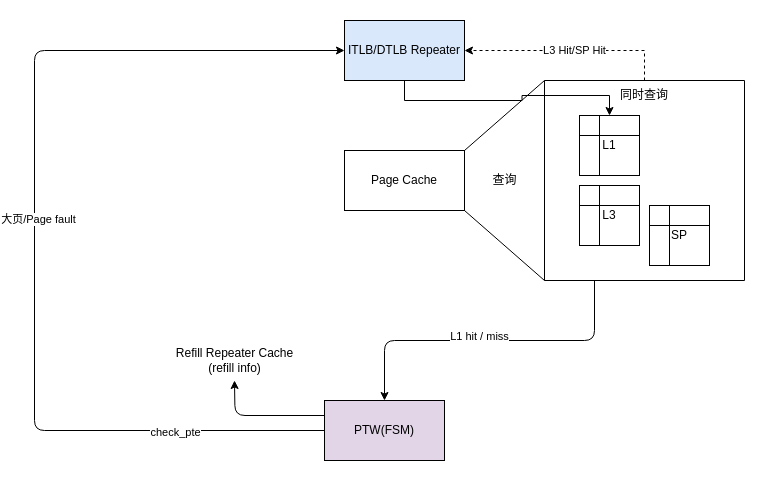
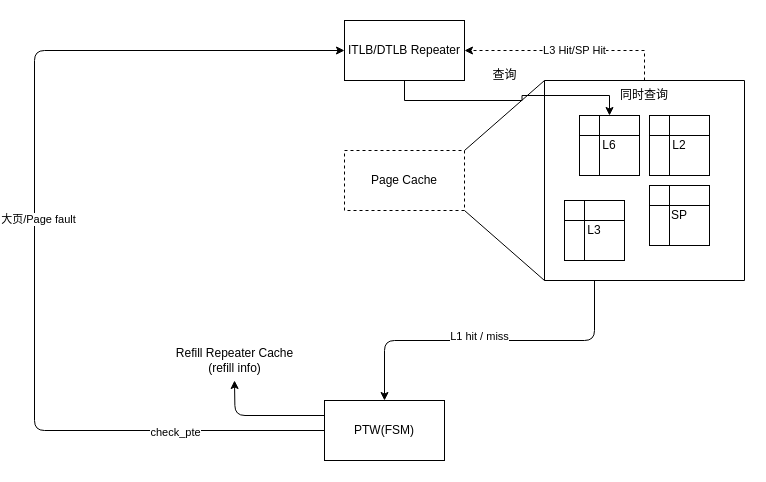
- <mxCell id="3" value="ITLB/DTLB Repeater" style="rounded=0;whiteSpace=wrap;html=1;fillColor=#dae8fc;" vertex="1" parent="1"><mxGeometry x="330" y="20" width="120" height="60" as="geometry" /></mxCell>
+ <mxCell id="3" value="ITLB/DTLB Repeater" style="rounded=0;whiteSpace=wrap;html=1;" vertex="1" parent="1"><mxGeometry x="330" y="20" width="120" height="60" as="geometry" /></mxCell>
- <mxCell id="10" value="L1" style="shape=internalStorage;whiteSpace=wrap;html=1;backgroundOutline=1;rounded=0;" vertex="1" parent="9"><mxGeometry x="35" y="35" width="60" height="60" as="geometry" /></mxCell>
+ <mxCell id="10" value="L6" style="shape=internalStorage;whiteSpace=wrap;html=1;backgroundOutline=1;rounded=0;" vertex="1" parent="9"><mxGeometry x="35" y="35" width="60" height="60" as="geometry" /></mxCell>
+ <mxCell id="11" value="L2" style="shape=internalStorage;whiteSpace=wrap;html=1;backgroundOutline=1;rounded=0;" vertex="1" parent="9"><mxGeometry x="105" y="35" width="60" height="60" as="geometry" /></mxCell>
- <mxCell id="4" value="Page Cache" style="rounded=0;whiteSpace=wrap;html=1;" vertex="1" parent="1"><mxGeometry x="330" y="150" width="120" height="60" as="geometry" /></mxCell>
+ <mxCell id="4" value="Page Cache" style="rounded=0;whiteSpace=wrap;html=1;dashed=1;" vertex="1" parent="1"><mxGeometry x="330" y="150" width="120" height="60" as="geometry" /></mxCell>
- <mxCell id="17" value="&lt;div&gt;查询&lt;/div&gt;" style="text;html=1;align=center;verticalAlign=middle;resizable=0;points=[];autosize=1;strokeColor=none;fillColor=none;rounded=0;" vertex="1" parent="1"><mxGeometry x="465" y="165" width="50" height="30" as="geometry" /></mxCell>
+ <mxCell id="17" value="&lt;div&gt;查询&lt;/div&gt;" style="text;html=1;align=center;verticalAlign=middle;resizable=0;points=[];autosize=1;strokeColor=none;fillColor=none;rounded=0;" vertex="1" parent="1"><mxGeometry x="465" y="60" width="50" height="30" as="geometry" /></mxCell>
- <mxCell id="12" value="L3" style="shape=internalStorage;whiteSpace=wrap;html=1;backgroundOutline=1;rounded=0;" vertex="1" parent="9"><mxGeometry x="35" y="105" width="60" height="60" as="geometry" /></mxCell>
+ <mxCell id="12" value="L3" style="shape=internalStorage;whiteSpace=wrap;html=1;backgroundOutline=1;rounded=0;" vertex="1" parent="9"><mxGeometry x="20" y="120" width="60" height="60" as="geometry" /></mxCell>
- <mxCell id="13" value="&lt;div&gt;SP&lt;/div&gt;" style="shape=internalStorage;whiteSpace=wrap;html=1;backgroundOutline=1;rounded=0;" vertex="1" parent="9"><mxGeometry x="105" y="125" width="60" height="60" as="geometry" /></mxCell>
+ <mxCell id="13" value="&lt;div&gt;SP&lt;/div&gt;" style="shape=internalStorage;whiteSpace=wrap;html=1;backgroundOutline=1;rounded=0;" vertex="1" parent="9"><mxGeometry x="105" y="105" width="60" height="60" as="geometry" /></mxCell>
- <mxCell id="22" value="PTW(FSM)" style="rounded=0;whiteSpace=wrap;html=1;fillColor=#e1d5e7;" vertex="1" parent="1"><mxGeometry x="310" y="400" width="120" height="60" as="geometry" /></mxCell>
+ <mxCell id="22" value="PTW(FSM)" style="rounded=0;whiteSpace=wrap;html=1;" vertex="1" parent="1"><mxGeometry x="310" y="400" width="120" height="60" as="geometry" /></mxCell>
